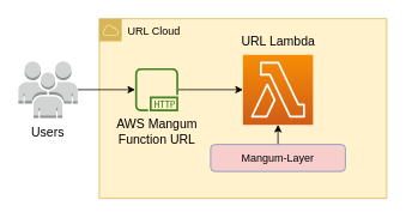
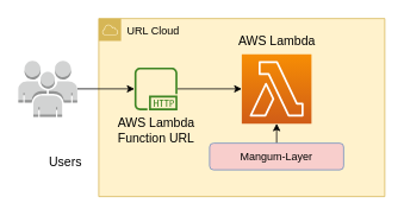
- <mxCell id="4" value="&lt;font style=&quot;font-size: 14px;&quot;&gt;&lt;span&gt;URL Lambda&lt;/span&gt;&lt;/font&gt;" style="text;html=1;strokeColor=none;fillColor=none;align=center;verticalAlign=middle;whiteSpace=wrap;rounded=0;fontStyle=0" vertex="1" parent="1"><mxGeometry x="258.5" y="30" width="101" height="30" as="geometry" /></mxCell>
+ <mxCell id="4" value="&lt;font style=&quot;font-size: 14px;&quot;&gt;&lt;span&gt;AWS Lambda&lt;/span&gt;&lt;/font&gt;" style="text;html=1;strokeColor=none;fillColor=none;align=center;verticalAlign=middle;whiteSpace=wrap;rounded=0;fontStyle=0" vertex="1" parent="1"><mxGeometry x="258.5" y="30" width="101" height="30" as="geometry" /></mxCell>
- <mxCell id="11" value="&lt;font style=&quot;font-size: 14px;&quot;&gt;&lt;span&gt;AWS Mangum&lt;br&gt;Function URL&lt;br&gt;&lt;/span&gt;&lt;/font&gt;" style="text;html=1;strokeColor=none;fillColor=none;align=center;verticalAlign=middle;whiteSpace=wrap;rounded=0;fontStyle=0" vertex="1" parent="1"><mxGeometry x="123.5" y="130" width="101" height="30" as="geometry" /></mxCell>
+ <mxCell id="11" value="&lt;font style=&quot;font-size: 14px;&quot;&gt;&lt;span&gt;AWS Lambda&lt;br&gt;Function URL&lt;br&gt;&lt;/span&gt;&lt;/font&gt;" style="text;html=1;strokeColor=none;fillColor=none;align=center;verticalAlign=middle;whiteSpace=wrap;rounded=0;fontStyle=0" vertex="1" parent="1"><mxGeometry x="123.5" y="130" width="101" height="30" as="geometry" /></mxCell>
- <mxCell id="13" value="&lt;font style=&quot;font-size: 14px;&quot;&gt;&lt;span&gt;Users&lt;/span&gt;&lt;/font&gt;" style="text;html=1;strokeColor=none;fillColor=none;align=center;verticalAlign=middle;whiteSpace=wrap;rounded=0;fontStyle=0" vertex="1" parent="1"><mxGeometry x="29.25" y="130.5" width="47.5" height="30" as="geometry" /></mxCell>
+ <mxCell id="13" value="&lt;font style=&quot;font-size: 14px;&quot;&gt;&lt;span&gt;Users&lt;/span&gt;&lt;/font&gt;" style="text;html=1;strokeColor=none;fillColor=none;align=center;verticalAlign=middle;whiteSpace=wrap;rounded=0;fontStyle=0" vertex="1" parent="1"><mxGeometry x="49.25" y="165.5" width="47.5" height="30" as="geometry" /></mxCell>
